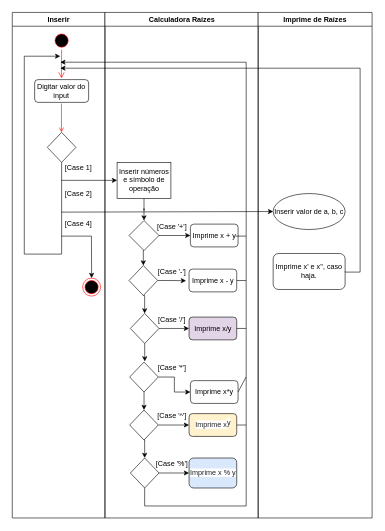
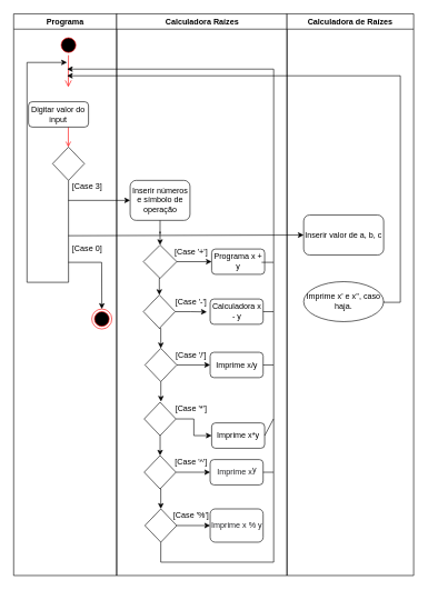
- <mxCell id="2" value="Inserir" style="swimlane;whiteSpace=wrap" parent="1" vertex="1"><mxGeometry x="20" y="20" width="154.5" height="843" as="geometry" /></mxCell>
+ <mxCell id="2" value="Programa" style="swimlane;whiteSpace=wrap" parent="1" vertex="1"><mxGeometry x="20" y="20" width="154.5" height="843" as="geometry" /></mxCell>
- <mxCell id="44" value="Imprime de Raízes" style="swimlane;whiteSpace=wrap" parent="1" vertex="1"><mxGeometry x="430" y="20" width="190" height="843" as="geometry" /></mxCell>
+ <mxCell id="44" value="Calculadora de Raízes" style="swimlane;whiteSpace=wrap" parent="1" vertex="1"><mxGeometry x="430" y="20" width="190" height="843" as="geometry" /></mxCell>
- <mxCell id="10" value="Digitar valor do input" style="rounded=1;whiteSpace=wrap;html=1;" vertex="1" parent="2"><mxGeometry x="37.26" y="112" width="90" height="38" as="geometry" /></mxCell>
+ <mxCell id="10" value="Digitar valor do input" style="rounded=1;whiteSpace=wrap;html=1;" vertex="1" parent="2"><mxGeometry x="22.26" y="132" width="90" height="38" as="geometry" /></mxCell>
- <mxCell id="11" value="[Case 1]" style="text;html=1;resizable=0;autosize=1;align=center;verticalAlign=middle;points=[];fillColor=none;strokeColor=none;rounded=0;" vertex="1" parent="2"><mxGeometry x="80" y="250" width="60" height="20" as="geometry" /></mxCell>
+ <mxCell id="11" value="[Case 3]" style="text;html=1;resizable=0;autosize=1;align=center;verticalAlign=middle;points=[];fillColor=none;strokeColor=none;rounded=0;" vertex="1" parent="2"><mxGeometry x="80" y="250" width="60" height="20" as="geometry" /></mxCell>
- <mxCell id="14" value="Inserir números e símbolo de operação" style="whiteSpace=wrap;html=1;rounded=0;" vertex="1" parent="13"><mxGeometry x="20.25" y="250" width="89.75" height="60" as="geometry" /></mxCell>
+ <mxCell id="14" value="Inserir números e símbolo de operação" style="rounded=1;whiteSpace=wrap;html=1;" vertex="1" parent="13"><mxGeometry x="20.25" y="250" width="89.75" height="60" as="geometry" /></mxCell>
- <mxCell id="9" value="[Case 2]" style="text;html=1;resizable=0;autosize=1;align=center;verticalAlign=middle;points=[];fillColor=none;strokeColor=none;rounded=0;" vertex="1" parent="2"><mxGeometry x="80" y="293" width="60" height="20" as="geometry" /></mxCell>
- <mxCell id="45" value="Inserir valor de a, b, c" style="ellipse;whiteSpace=wrap;html=1;" vertex="1" parent="44"><mxGeometry x="25" y="302" width="120" height="60" as="geometry" /></mxCell>
+ <mxCell id="45" value="Inserir valor de a, b, c" style="rounded=1;whiteSpace=wrap;html=1;" vertex="1" parent="44"><mxGeometry x="25" y="302" width="120" height="60" as="geometry" /></mxCell>
- <mxCell id="8" value="[Case 4]" style="text;html=1;resizable=0;autosize=1;align=center;verticalAlign=middle;points=[];fillColor=none;strokeColor=none;rounded=0;" vertex="1" parent="2"><mxGeometry x="80" y="343" width="60" height="20" as="geometry" /></mxCell>
+ <mxCell id="8" value="[Case 0]" style="text;html=1;resizable=0;autosize=1;align=center;verticalAlign=middle;points=[];fillColor=none;strokeColor=none;rounded=0;" vertex="1" parent="2"><mxGeometry x="80" y="343" width="60" height="20" as="geometry" /></mxCell>
- <mxCell id="18" value="Imprime x + y" style="rounded=1;whiteSpace=wrap;html=1;" vertex="1" parent="13"><mxGeometry x="142.5" y="353" width="79.5" height="38" as="geometry" /></mxCell>
+ <mxCell id="18" value="Programa x + y" style="rounded=1;whiteSpace=wrap;html=1;" vertex="1" parent="13"><mxGeometry x="142.5" y="353" width="79.5" height="38" as="geometry" /></mxCell>
- <mxCell id="46" value="Imprime x' e x'', caso haja." style="rounded=1;whiteSpace=wrap;html=1;" vertex="1" parent="44"><mxGeometry x="25" y="402" width="120" height="60" as="geometry" /></mxCell>
+ <mxCell id="46" value="Imprime x' e x'', caso haja." style="ellipse;whiteSpace=wrap;html=1;" vertex="1" parent="44"><mxGeometry x="25" y="402" width="120" height="60" as="geometry" /></mxCell>
- <mxCell id="20" value="Imprime x - y" style="rounded=1;whiteSpace=wrap;html=1;" vertex="1" parent="13"><mxGeometry x="140.25" y="428" width="79.5" height="38" as="geometry" /></mxCell>
+ <mxCell id="20" value="Calculadora x - y" style="rounded=1;whiteSpace=wrap;html=1;" vertex="1" parent="13"><mxGeometry x="140.25" y="428" width="79.5" height="38" as="geometry" /></mxCell>
- <mxCell id="29" value="Imprime x/y" style="rounded=1;whiteSpace=wrap;html=1;fillColor=#e1d5e7;" vertex="1" parent="13"><mxGeometry x="140.25" y="508" width="79.5" height="38" as="geometry" /></mxCell>
+ <mxCell id="29" value="Imprime x/y" style="rounded=1;whiteSpace=wrap;html=1;" vertex="1" parent="13"><mxGeometry x="140.25" y="508" width="79.5" height="38" as="geometry" /></mxCell>
- <mxCell id="31" value="&lt;font style=&quot;font-size: 12px&quot;&gt;&lt;span style=&quot;color: rgb(32 , 33 , 36) ; font-family: &amp;#34;arial&amp;#34; , sans-serif ; background-color: rgb(255 , 255 , 255)&quot;&gt;Imprime x&lt;/span&gt;&lt;span style=&quot;position: relative ; bottom: 0.4em ; vertical-align: baseline ; color: rgb(32 , 33 , 36) ; font-family: &amp;#34;arial&amp;#34; , sans-serif ; background-color: rgb(255 , 255 , 255)&quot;&gt;y&lt;/span&gt;&lt;/font&gt;" style="rounded=1;whiteSpace=wrap;html=1;fillColor=#fff2cc;" vertex="1" parent="13"><mxGeometry x="140.25" y="669" width="79.5" height="38" as="geometry" /></mxCell>
+ <mxCell id="31" value="&lt;font style=&quot;font-size: 12px&quot;&gt;&lt;span style=&quot;color: rgb(32 , 33 , 36) ; font-family: &amp;#34;arial&amp;#34; , sans-serif ; background-color: rgb(255 , 255 , 255)&quot;&gt;Imprime x&lt;/span&gt;&lt;span style=&quot;position: relative ; bottom: 0.4em ; vertical-align: baseline ; color: rgb(32 , 33 , 36) ; font-family: &amp;#34;arial&amp;#34; , sans-serif ; background-color: rgb(255 , 255 , 255)&quot;&gt;y&lt;/span&gt;&lt;/font&gt;" style="rounded=1;whiteSpace=wrap;html=1;" vertex="1" parent="13"><mxGeometry x="140.25" y="669" width="79.5" height="38" as="geometry" /></mxCell>
- <mxCell id="34" value="&lt;font color=&quot;#202124&quot; face=&quot;arial, sans-serif&quot;&gt;&lt;span style=&quot;background-color: rgb(255 , 255 , 255)&quot;&gt;Imprime x % y&lt;/span&gt;&lt;/font&gt;" style="rounded=1;whiteSpace=wrap;html=1;fillColor=#dae8fc;" vertex="1" parent="13"><mxGeometry x="140.25" y="743" width="79.5" height="50" as="geometry" /></mxCell>
+ <mxCell id="34" value="&lt;font color=&quot;#202124&quot; face=&quot;arial, sans-serif&quot;&gt;&lt;span style=&quot;background-color: rgb(255 , 255 , 255)&quot;&gt;Imprime x % y&lt;/span&gt;&lt;/font&gt;" style="rounded=1;whiteSpace=wrap;html=1;" vertex="1" parent="13"><mxGeometry x="140.25" y="743" width="79.5" height="50" as="geometry" /></mxCell>
